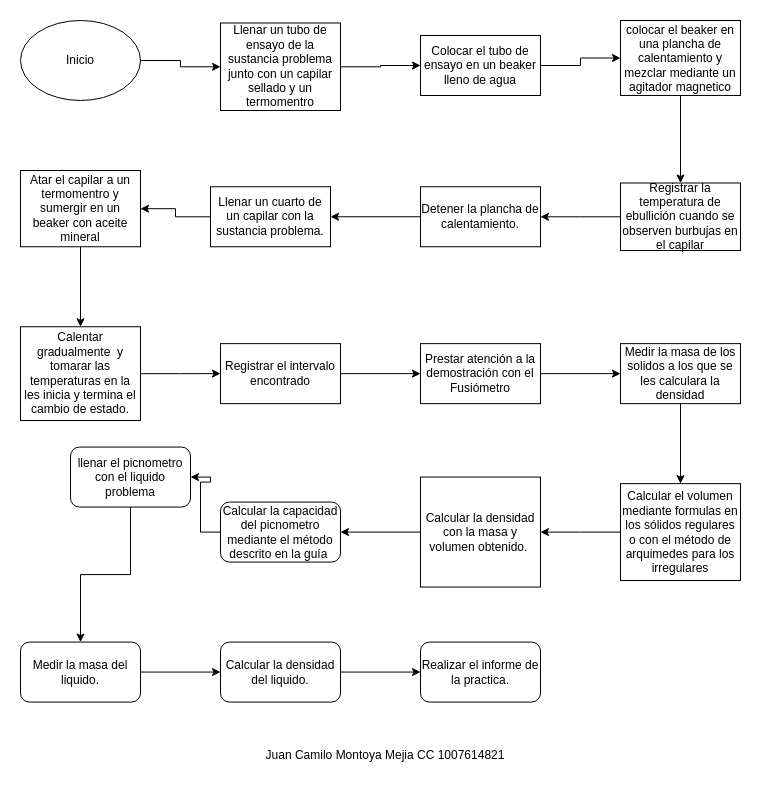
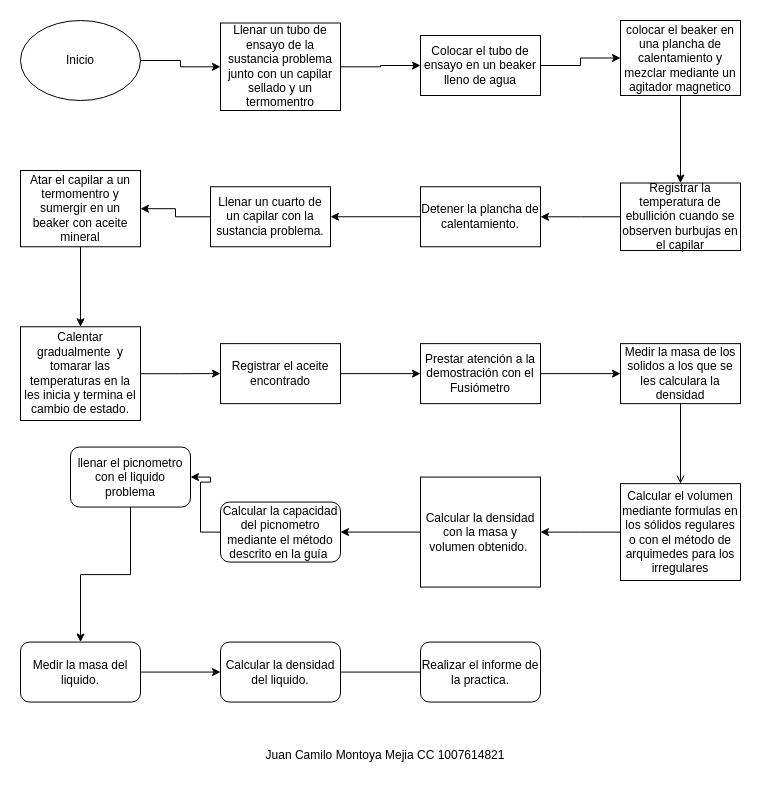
- <mxCell id="21" value="Registrar el intervalo encontrado" style="whiteSpace=wrap;html=1;" vertex="1" parent="1"><mxGeometry x="220" y="343.125" width="120" height="60" as="geometry" /></mxCell>
+ <mxCell id="21" value="Registrar el aceite encontrado" style="whiteSpace=wrap;html=1;" vertex="1" parent="1"><mxGeometry x="220" y="343.125" width="120" height="60" as="geometry" /></mxCell>
- <mxCell id="24" value="" style="edgeStyle=orthogonalEdgeStyle;rounded=0;orthogonalLoop=1;jettySize=auto;html=1;" edge="1" parent="1" source="25" target="27"><mxGeometry relative="1" as="geometry" /></mxCell>
+ <mxCell id="24" value="" style="edgeStyle=orthogonalEdgeStyle;rounded=0;orthogonalLoop=1;jettySize=auto;html=1;endArrow=open;" edge="1" parent="1" source="25" target="27"><mxGeometry relative="1" as="geometry" /></mxCell>
- <mxCell id="36" value="" style="edgeStyle=orthogonalEdgeStyle;rounded=0;orthogonalLoop=1;jettySize=auto;html=1;" edge="1" parent="1" source="37" target="38"><mxGeometry relative="1" as="geometry" /></mxCell>
+ <mxCell id="36" value="" style="edgeStyle=orthogonalEdgeStyle;rounded=0;orthogonalLoop=1;jettySize=auto;html=1;endArrow=none;" edge="1" parent="1" source="37" target="38"><mxGeometry relative="1" as="geometry" /></mxCell>
